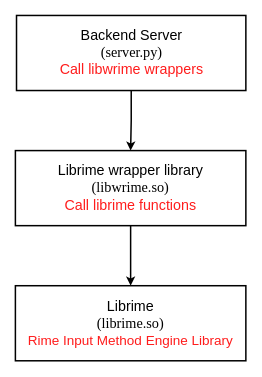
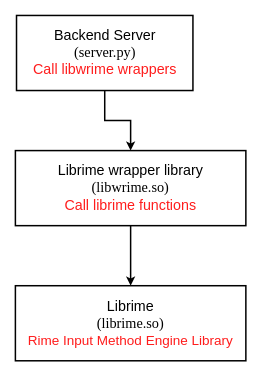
- <mxCell id="3" value="&lt;font style=&quot;font-size: 19px&quot;&gt;Backend Server&lt;br&gt;&lt;span style=&quot;font-family: &amp;quot;inconsolata&amp;quot;&quot;&gt;(&lt;/span&gt;&lt;font data-font-src=&quot;https://fonts.googleapis.com/css?family=Inconsolata&quot; style=&quot;font-family: &amp;quot;inconsolata&amp;quot;&quot;&gt;server.py&lt;/font&gt;&lt;span style=&quot;font-family: &amp;quot;inconsolata&amp;quot;&quot;&gt;)&lt;br&gt;&lt;/span&gt;&lt;font color=&quot;#ff1c1c&quot;&gt;Call libwrime wrappers&lt;/font&gt;&lt;br&gt;&lt;/font&gt;" style="rounded=0;whiteSpace=wrap;html=1;strokeWidth=2;fontFamily=Helvetica;" parent="1" vertex="1"><mxGeometry x="21.5" y="20" width="305.5" height="100" as="geometry" /></mxCell>
+ <mxCell id="3" value="&lt;font style=&quot;font-size: 19px&quot;&gt;Backend Server&lt;br&gt;&lt;span style=&quot;font-family: &amp;quot;inconsolata&amp;quot;&quot;&gt;(&lt;/span&gt;&lt;font data-font-src=&quot;https://fonts.googleapis.com/css?family=Inconsolata&quot; style=&quot;font-family: &amp;quot;inconsolata&amp;quot;&quot;&gt;server.py&lt;/font&gt;&lt;span style=&quot;font-family: &amp;quot;inconsolata&amp;quot;&quot;&gt;)&lt;br&gt;&lt;/span&gt;&lt;font color=&quot;#ff1c1c&quot;&gt;Call libwrime wrappers&lt;/font&gt;&lt;br&gt;&lt;/font&gt;" style="rounded=0;whiteSpace=wrap;html=1;strokeWidth=2;fontFamily=Helvetica;" parent="1" vertex="1"><mxGeometry x="21.5" y="20" width="235" height="100" as="geometry" /></mxCell>
